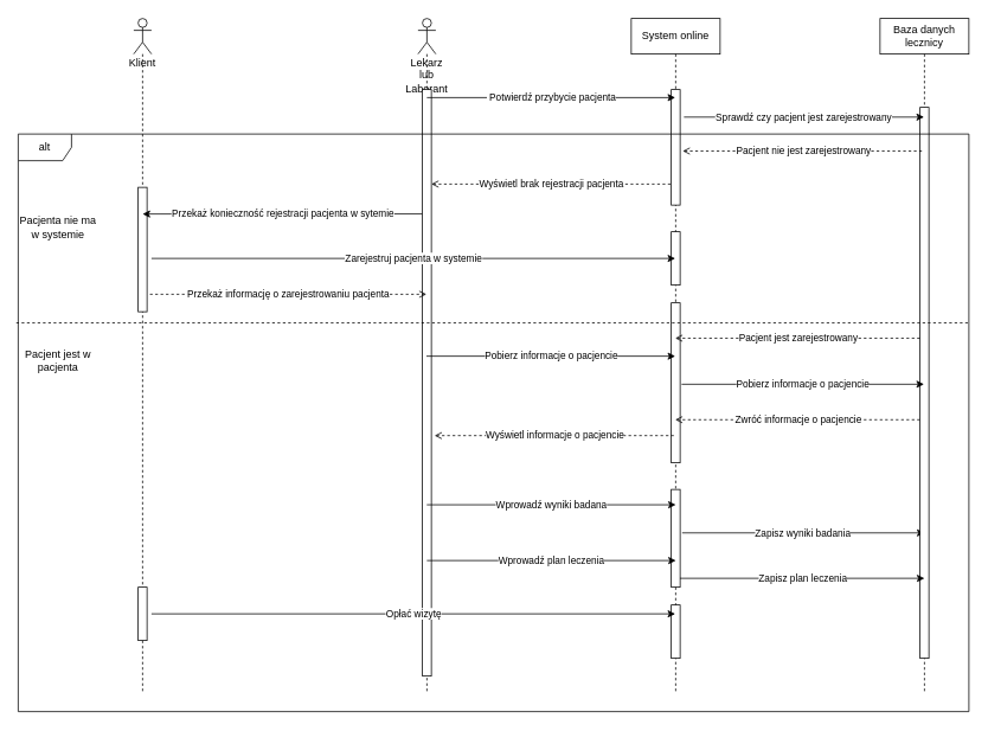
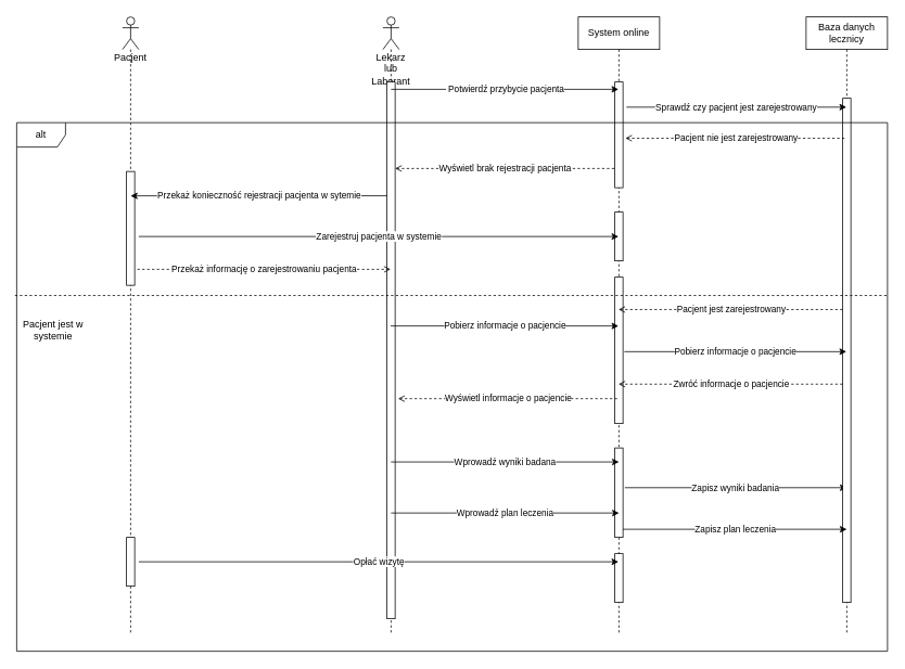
- <mxCell id="25" value="Klient" style="shape=umlLifeline;participant=umlActor;perimeter=lifelinePerimeter;whiteSpace=wrap;html=1;container=1;collapsible=0;recursiveResize=0;verticalAlign=top;spacingTop=36;outlineConnect=0;" vertex="1" parent="1"><mxGeometry x="150" y="20" width="20" height="760" as="geometry" /></mxCell>
+ <mxCell id="25" value="Pacjent" style="shape=umlLifeline;participant=umlActor;perimeter=lifelinePerimeter;whiteSpace=wrap;html=1;container=1;collapsible=0;recursiveResize=0;verticalAlign=top;spacingTop=36;outlineConnect=0;" vertex="1" parent="1"><mxGeometry x="150" y="20" width="20" height="760" as="geometry" /></mxCell>
- <mxCell id="21" value="Pacjenta nie ma w systemie" style="text;html=1;strokeColor=none;fillColor=none;align=center;verticalAlign=middle;whiteSpace=wrap;rounded=0;" vertex="1" parent="1"><mxGeometry x="20" y="240" width="90" height="30" as="geometry" /></mxCell>
- <mxCell id="22" value="Pacjent jest w pacjenta" style="text;html=1;strokeColor=none;fillColor=none;align=center;verticalAlign=middle;whiteSpace=wrap;rounded=0;" vertex="1" parent="1"><mxGeometry x="20" y="390" width="90" height="30" as="geometry" /></mxCell>
+ <mxCell id="22" value="Pacjent jest w systemie" style="text;html=1;strokeColor=none;fillColor=none;align=center;verticalAlign=middle;whiteSpace=wrap;rounded=0;" vertex="1" parent="1"><mxGeometry x="20" y="390" width="90" height="30" as="geometry" /></mxCell>
